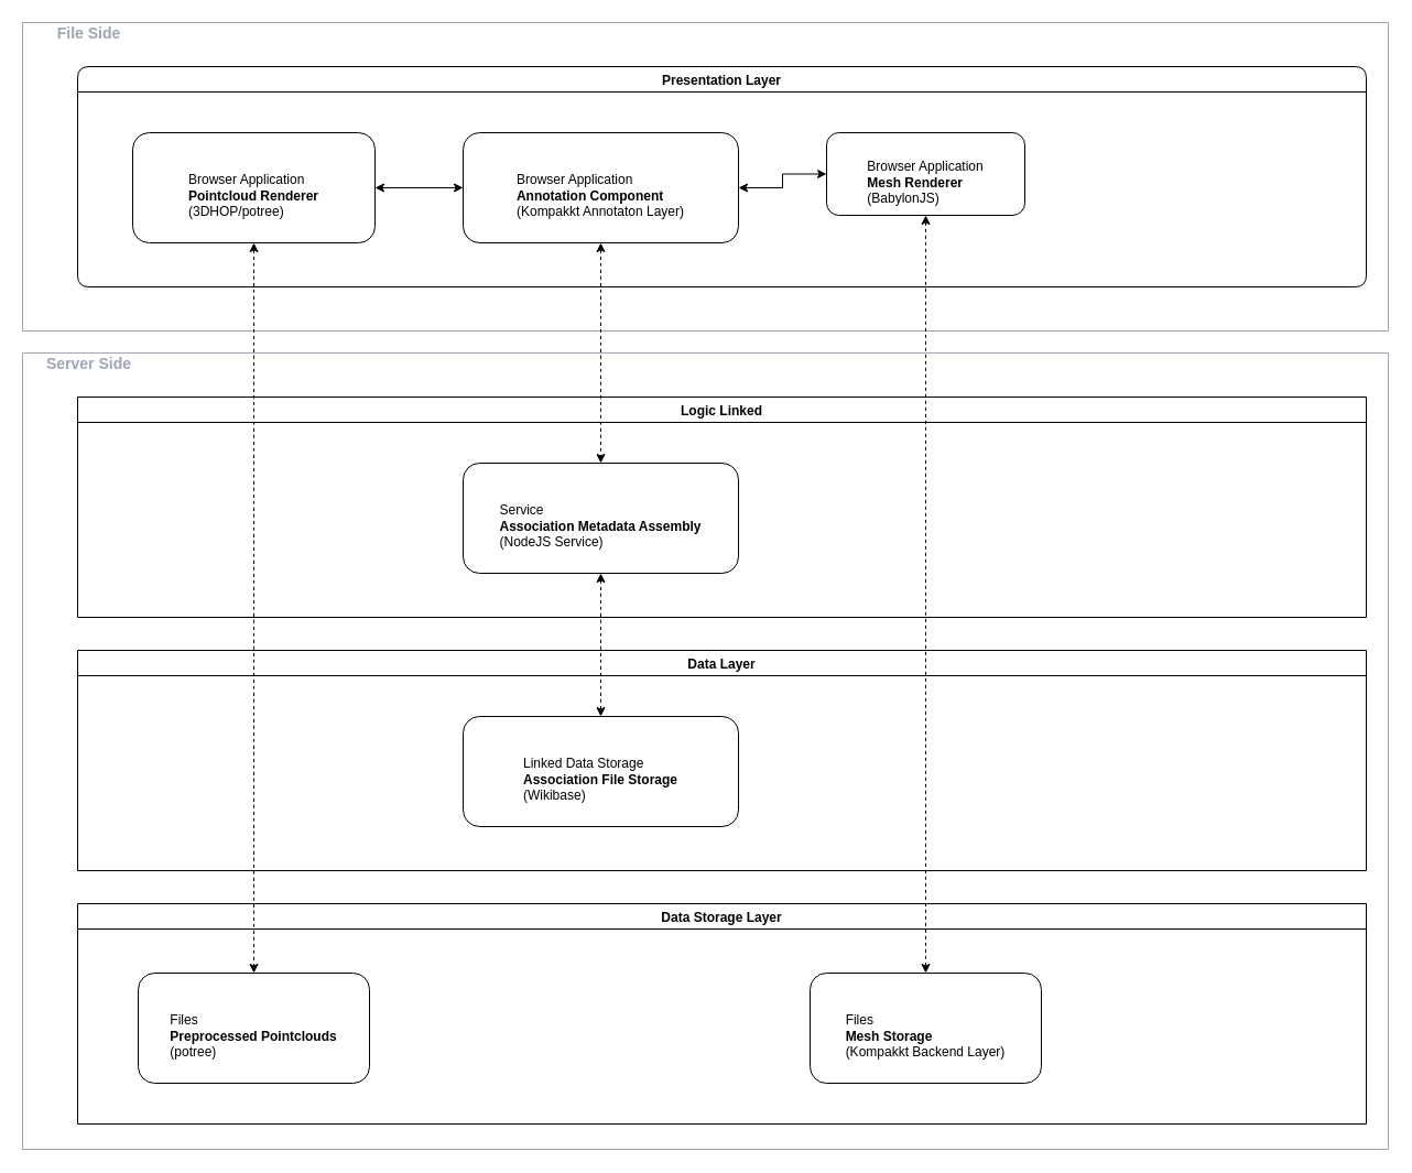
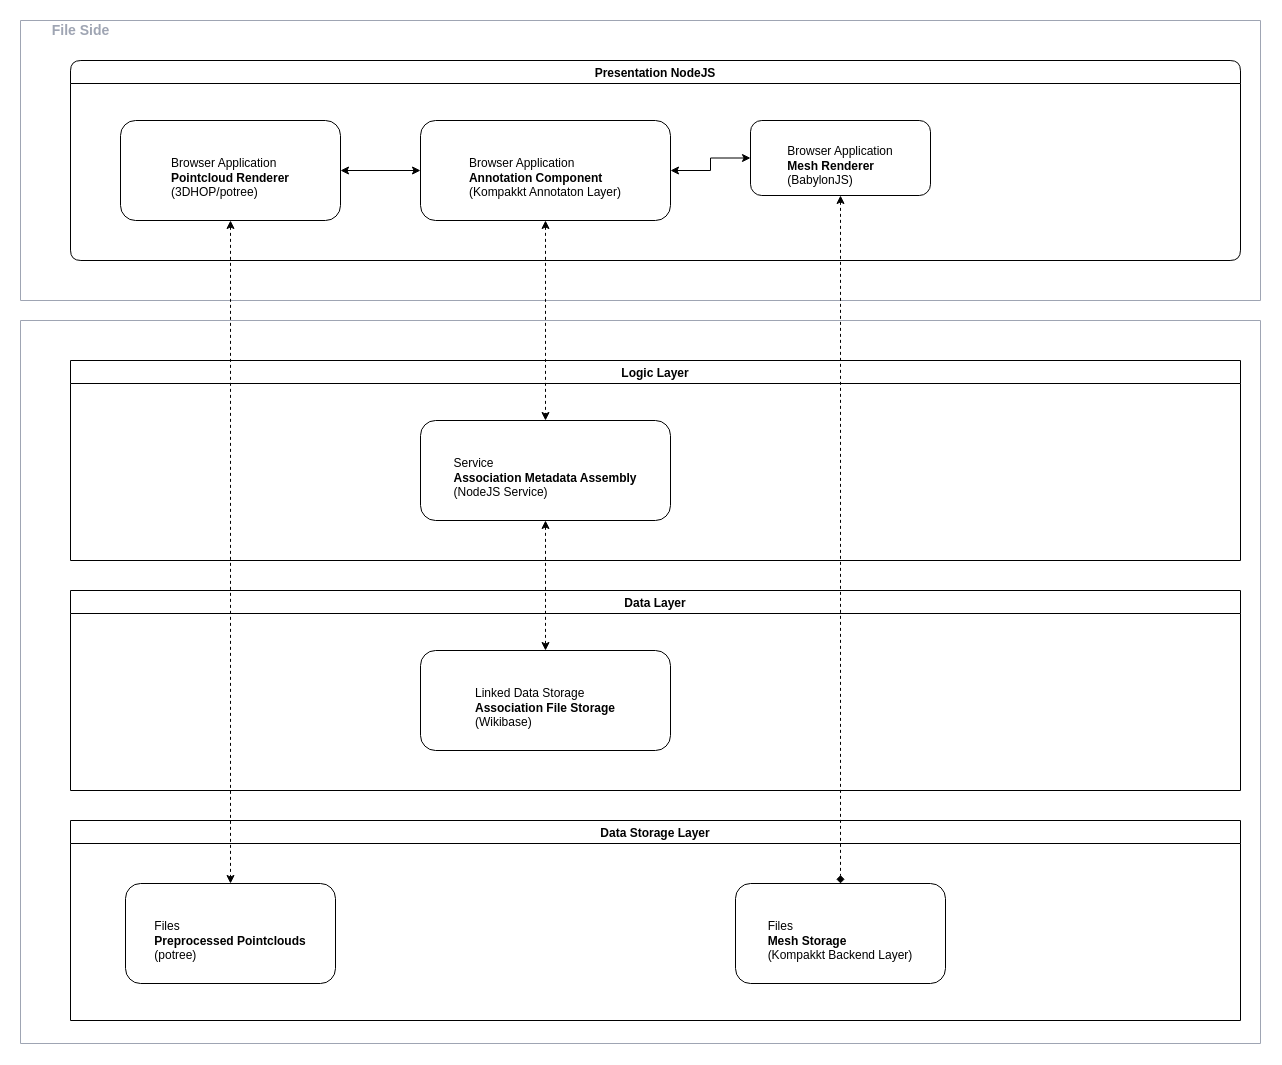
- <mxCell id="13" value="Presentation Layer" style="swimlane;rounded=1;strokeColor=#000000;fillColor=#ffffff;" parent="1" vertex="1"><mxGeometry x="70" y="60" width="1170" height="200" as="geometry" /></mxCell>
+ <mxCell id="13" value="Presentation NodeJS" style="swimlane;rounded=1;strokeColor=#000000;fillColor=#ffffff;" parent="1" vertex="1"><mxGeometry x="70" y="60" width="1170" height="200" as="geometry" /></mxCell>
- <mxCell id="7" value="&lt;b style=&quot;font-size: 14px;&quot;&gt;Server Side&lt;/b&gt;" style="text;html=1;align=center;verticalAlign=middle;resizable=0;points=[];autosize=1;strokeColor=none;fontColor=#9FA5B3;fontSize=14;" parent="4" vertex="1"><mxGeometry x="15" width="90" height="20" as="geometry" /></mxCell>
- <mxCell id="11" value="Logic Linked" style="swimlane;rounded=0;strokeColor=#000000;fillColor=#ffffff;" parent="1" vertex="1"><mxGeometry x="70" y="360" width="1170" height="200" as="geometry" /></mxCell>
+ <mxCell id="11" value="Logic Layer" style="swimlane;rounded=0;strokeColor=#000000;fillColor=#ffffff;" parent="1" vertex="1"><mxGeometry x="70" y="360" width="1170" height="200" as="geometry" /></mxCell>
- <mxCell id="20" style="edgeStyle=orthogonalEdgeStyle;rounded=0;orthogonalLoop=1;jettySize=auto;html=1;entryX=0.5;entryY=0;entryDx=0;entryDy=0;fontColor=#9FA5B3;startArrow=classic;startFill=1;dashed=1;" parent="1" source="18" target="10" edge="1"><mxGeometry relative="1" as="geometry" /></mxCell>
+ <mxCell id="20" style="edgeStyle=orthogonalEdgeStyle;rounded=0;orthogonalLoop=1;jettySize=auto;html=1;entryX=0.5;entryY=0;entryDx=0;entryDy=0;fontColor=#9FA5B3;startArrow=classic;startFill=1;dashed=1;endArrow=diamond;" parent="1" source="18" target="10" edge="1"><mxGeometry relative="1" as="geometry" /></mxCell>
